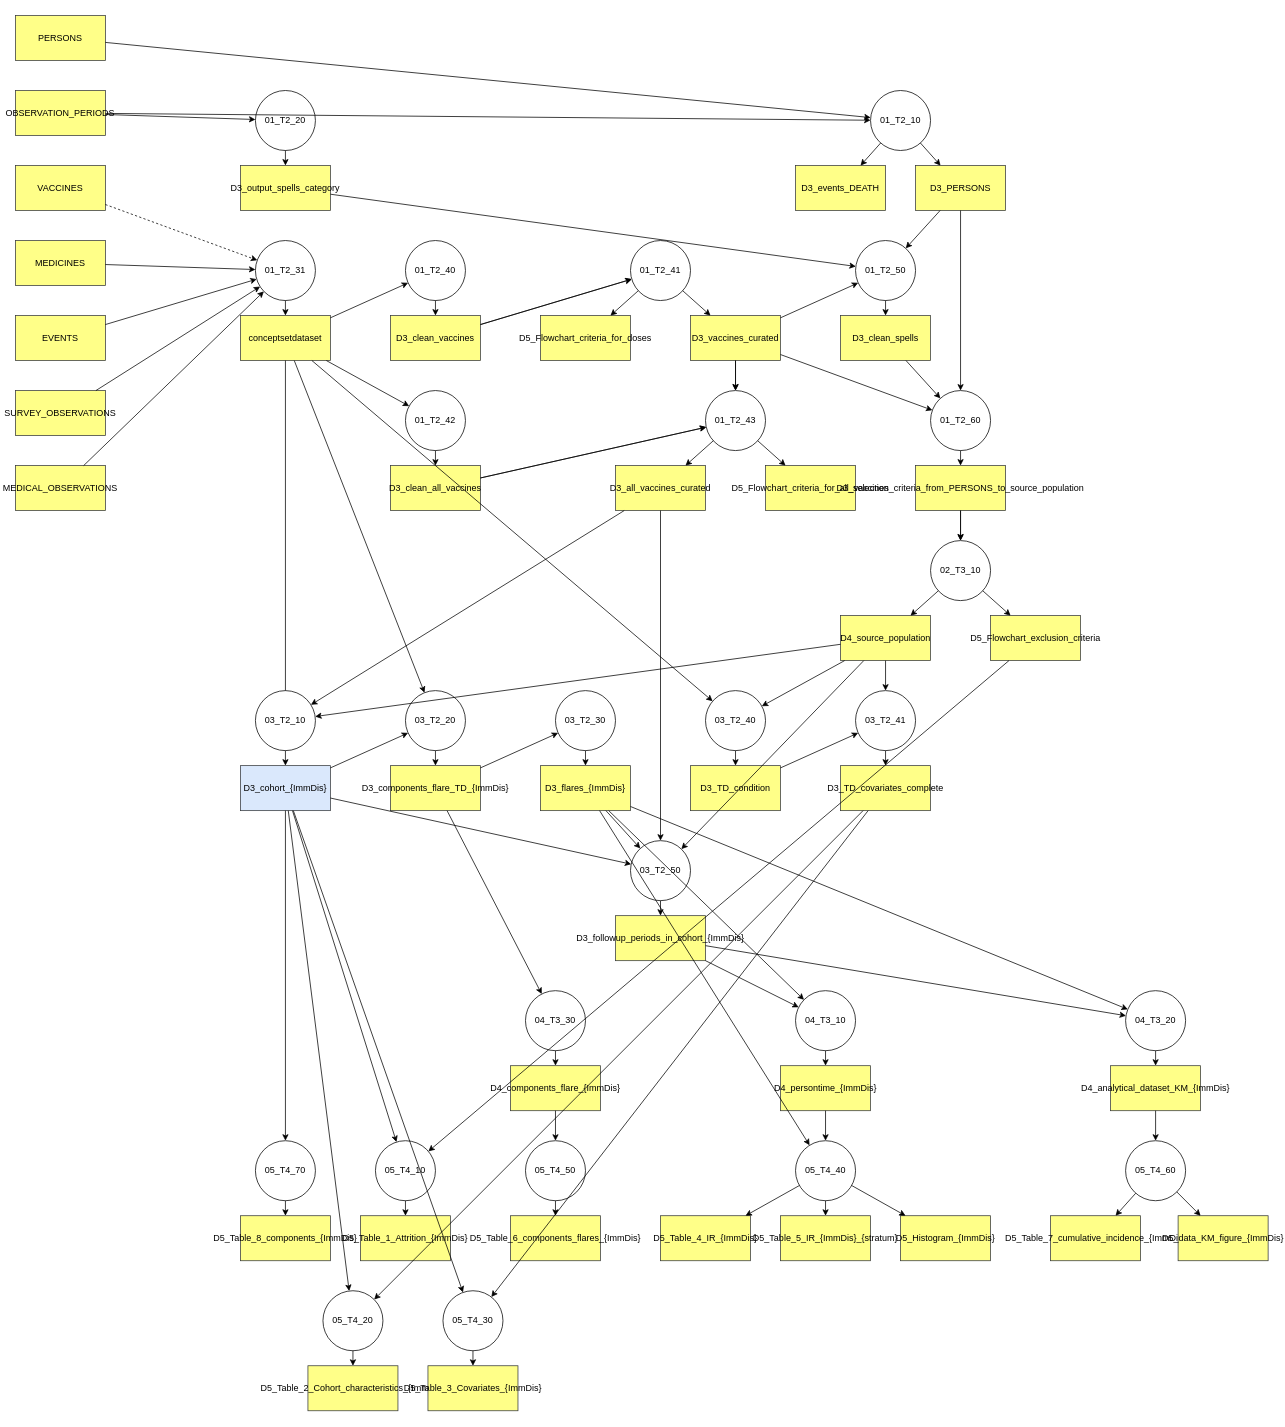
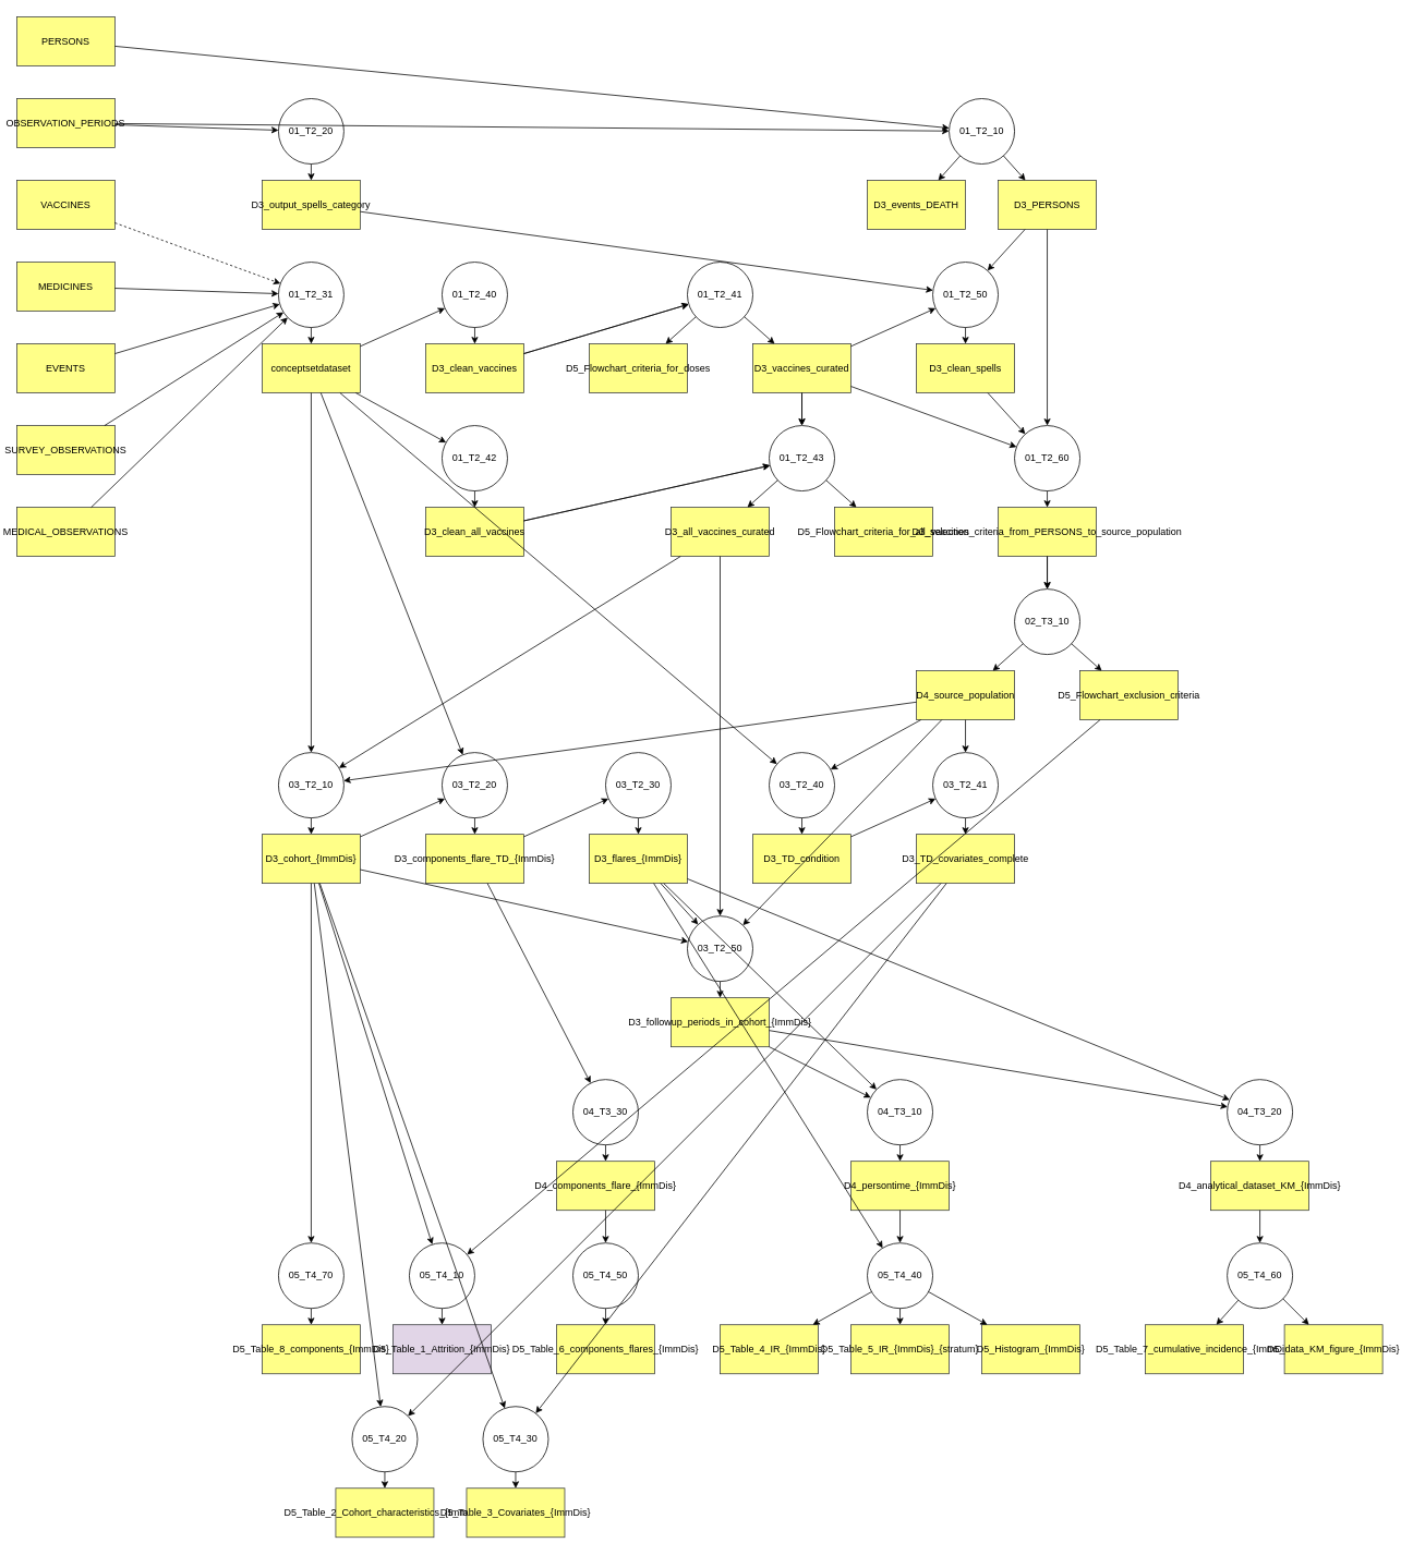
- <mxCell id="125" value="" edge="1" html="1" verticalAlign="bottom" startArrow="oval" startFill="1" endArrow="block" startSize="8" exitX="1" exitY="0.5" exitDx="0" exitDy="0" entryX="0" entryY="0.5" entryDx="0" entryDy="0" edgeStyle="orthogonalEdgeStyle" elbow="vertical" curved="1" rounded="0" parent="1" source="31" target="12" style="endArrow=none;"><mxGeometry width="60" relative="1" as="geometry" /></mxCell>
+ <mxCell id="125" value="" edge="1" html="1" verticalAlign="bottom" startArrow="oval" startFill="1" endArrow="block" startSize="8" exitX="1" exitY="0.5" exitDx="0" exitDy="0" entryX="0" entryY="0.5" entryDx="0" entryDy="0" edgeStyle="orthogonalEdgeStyle" elbow="vertical" curved="1" rounded="0" parent="1" source="31" target="12"><mxGeometry width="60" relative="1" as="geometry" /></mxCell>
- <mxCell id="42" value="D3_cohort_{ImmDis}" style="html=1;rounded=0;whiteSpace=wrap;fillColor=#dae8fc;strokeColor=#36393d;" linkTarget="_blank" vertex="1" parent="1"><mxGeometry x="320" y="1020" width="120" height="60" as="geometry" /></mxCell>
+ <mxCell id="42" value="D3_cohort_{ImmDis}" style="html=1;rounded=0;whiteSpace=wrap;fillColor=#ffff88;strokeColor=#36393d" linkTarget="_blank" vertex="1" parent="1"><mxGeometry x="320" y="1020" width="120" height="60" as="geometry" /></mxCell>
- <mxCell id="51" value="D5_Table_1_Attrition_{ImmDis}" style="html=1;rounded=0;whiteSpace=wrap;fillColor=#ffff88;strokeColor=#36393d" linkTarget="_blank" vertex="1" parent="1"><mxGeometry x="480" y="1620" width="120" height="60" as="geometry" /></mxCell>
+ <mxCell id="51" value="D5_Table_1_Attrition_{ImmDis}" style="html=1;rounded=0;whiteSpace=wrap;fillColor=#e1d5e7;strokeColor=#36393d;" linkTarget="_blank" vertex="1" parent="1"><mxGeometry x="480" y="1620" width="120" height="60" as="geometry" /></mxCell>
